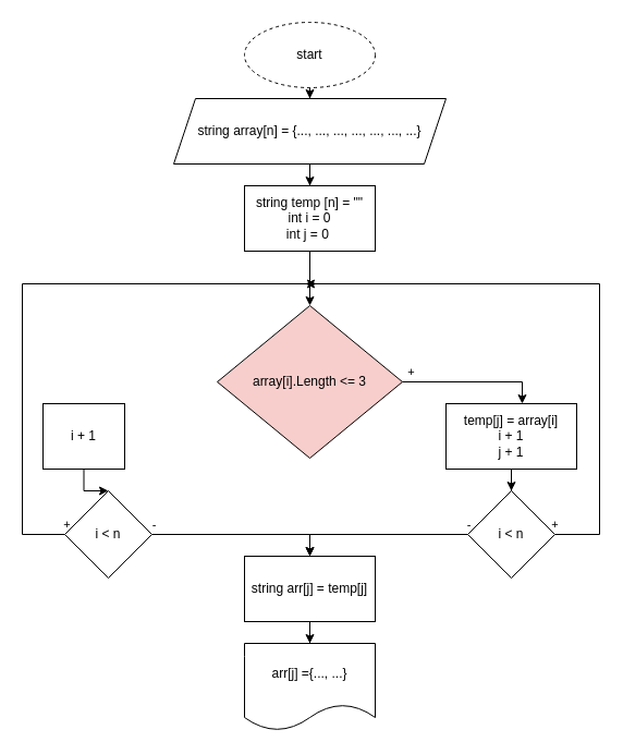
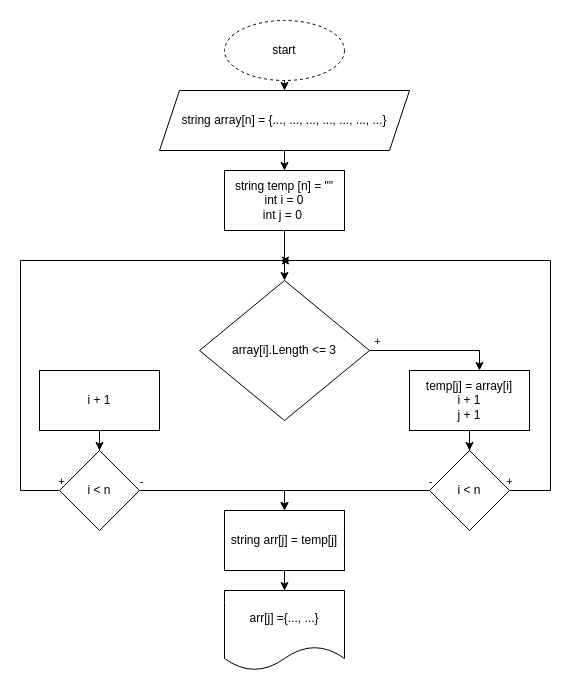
- <mxCell id="6" value="array[i].Length &amp;lt;= 3" style="rhombus;whiteSpace=wrap;html=1;fillColor=#f8cecc;" vertex="1" parent="1"><mxGeometry x="199" y="280" width="170" height="140" as="geometry" /></mxCell>
+ <mxCell id="6" value="array[i].Length &amp;lt;= 3" style="rhombus;whiteSpace=wrap;html=1;" vertex="1" parent="1"><mxGeometry x="199" y="280" width="170" height="140" as="geometry" /></mxCell>
- <mxCell id="19" value="i + 1" style="rounded=0;whiteSpace=wrap;html=1;" vertex="1" parent="1"><mxGeometry x="39" y="370" width="75" height="60" as="geometry" /></mxCell>
+ <mxCell id="19" value="i + 1" style="rounded=0;whiteSpace=wrap;html=1;" vertex="1" parent="1"><mxGeometry x="39" y="370" width="120" height="60" as="geometry" /></mxCell>
